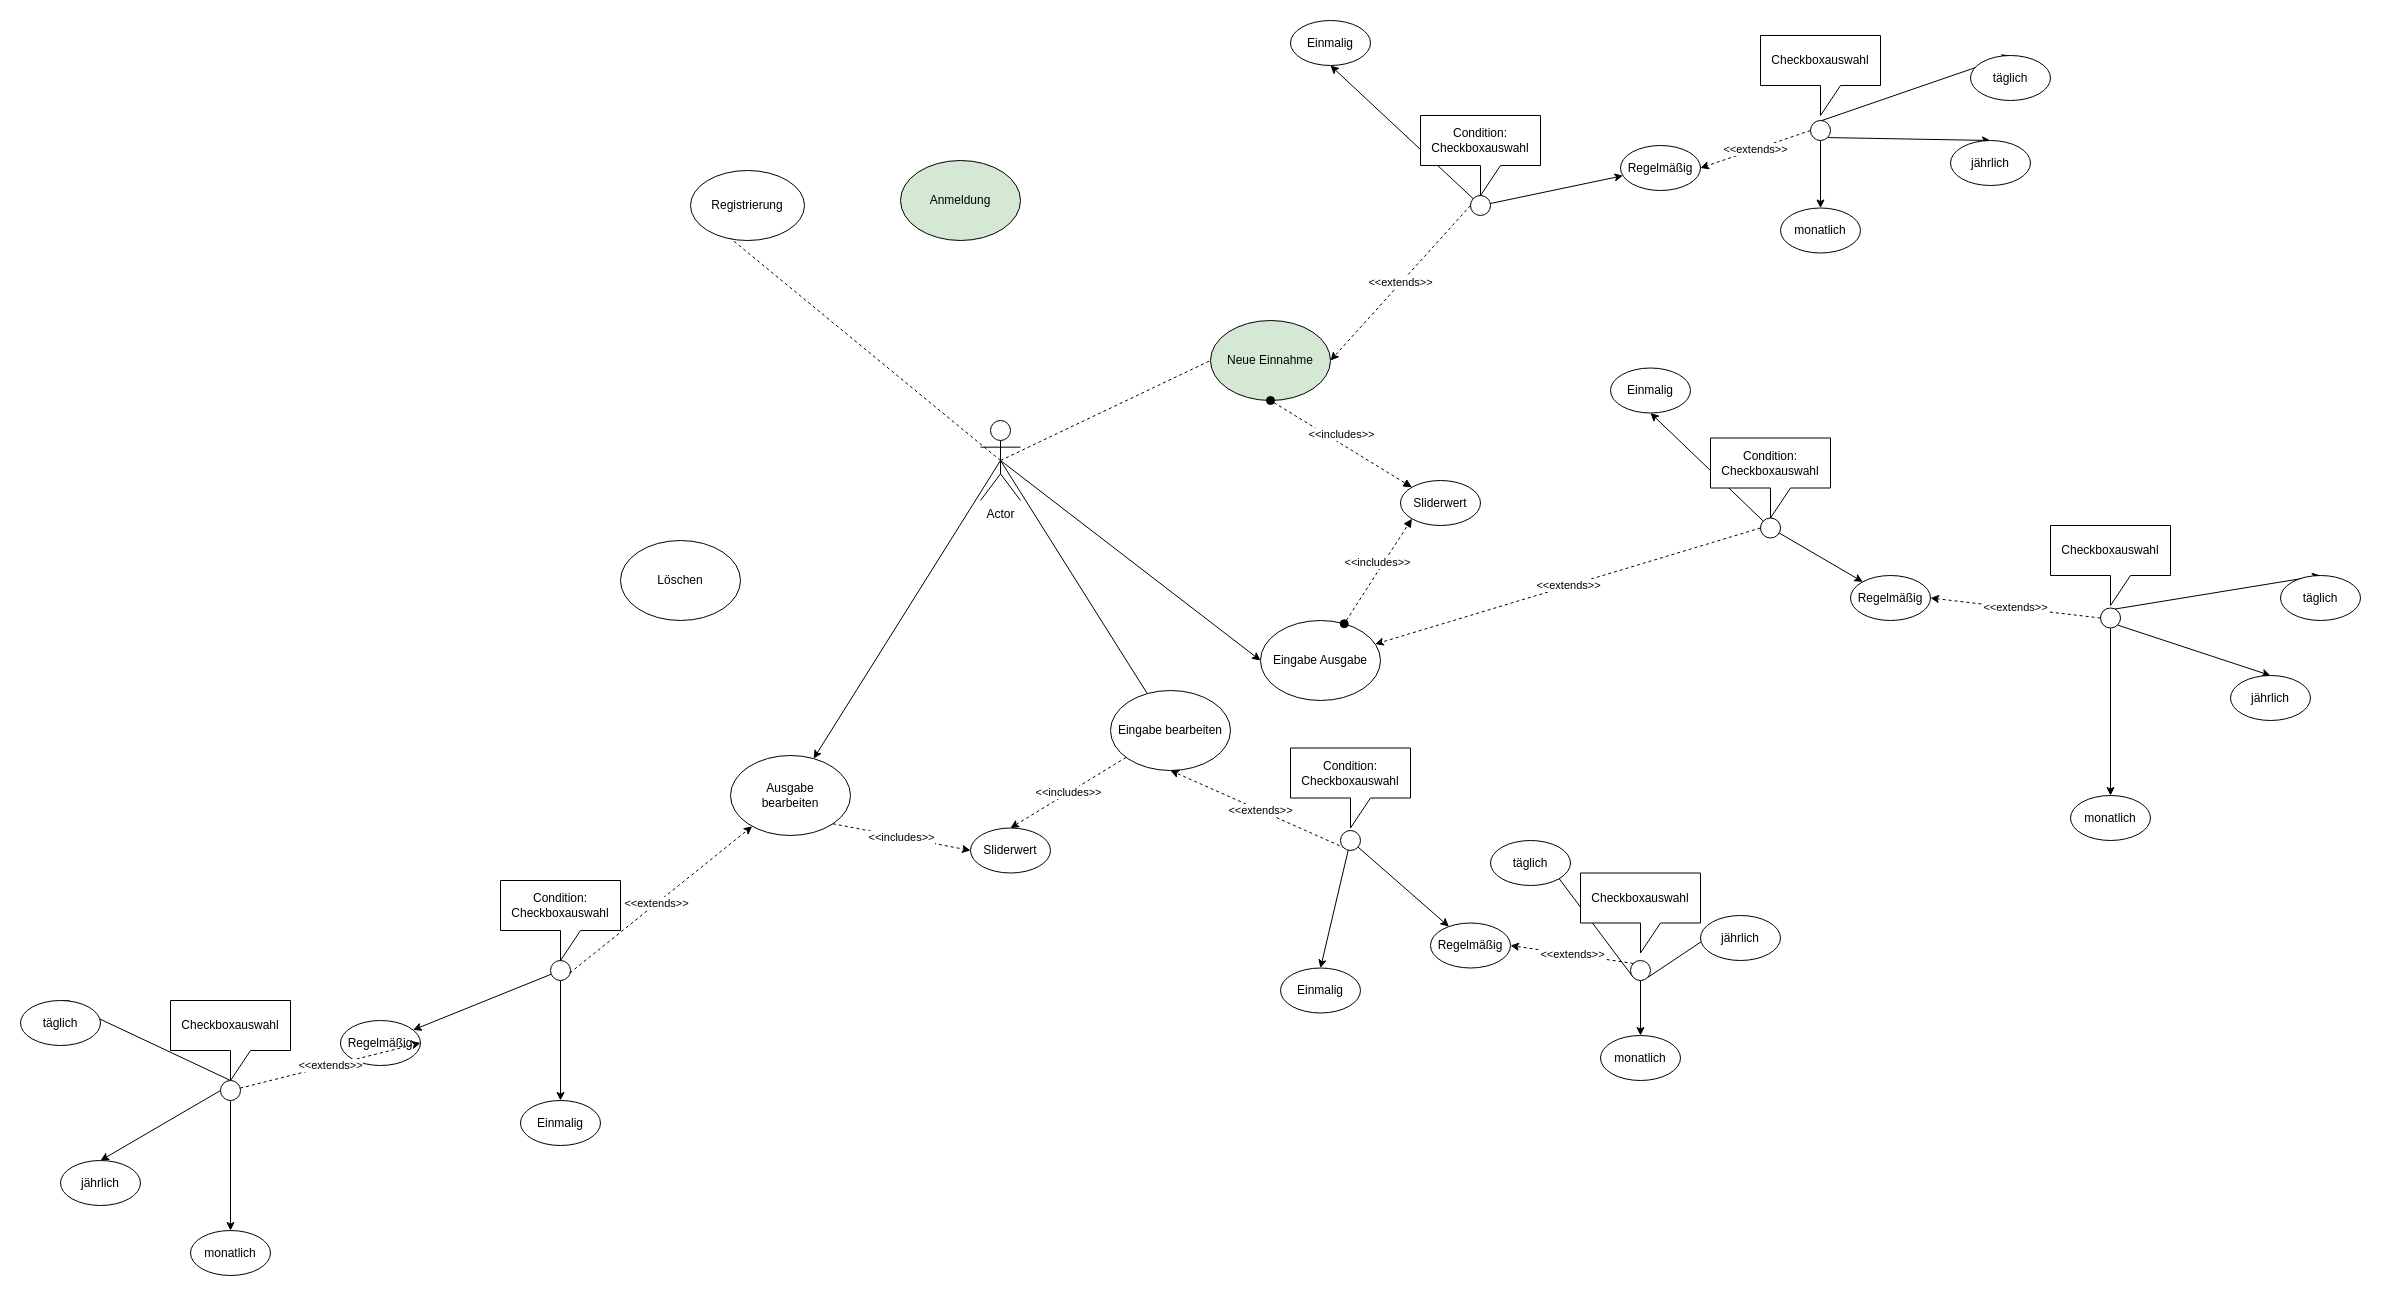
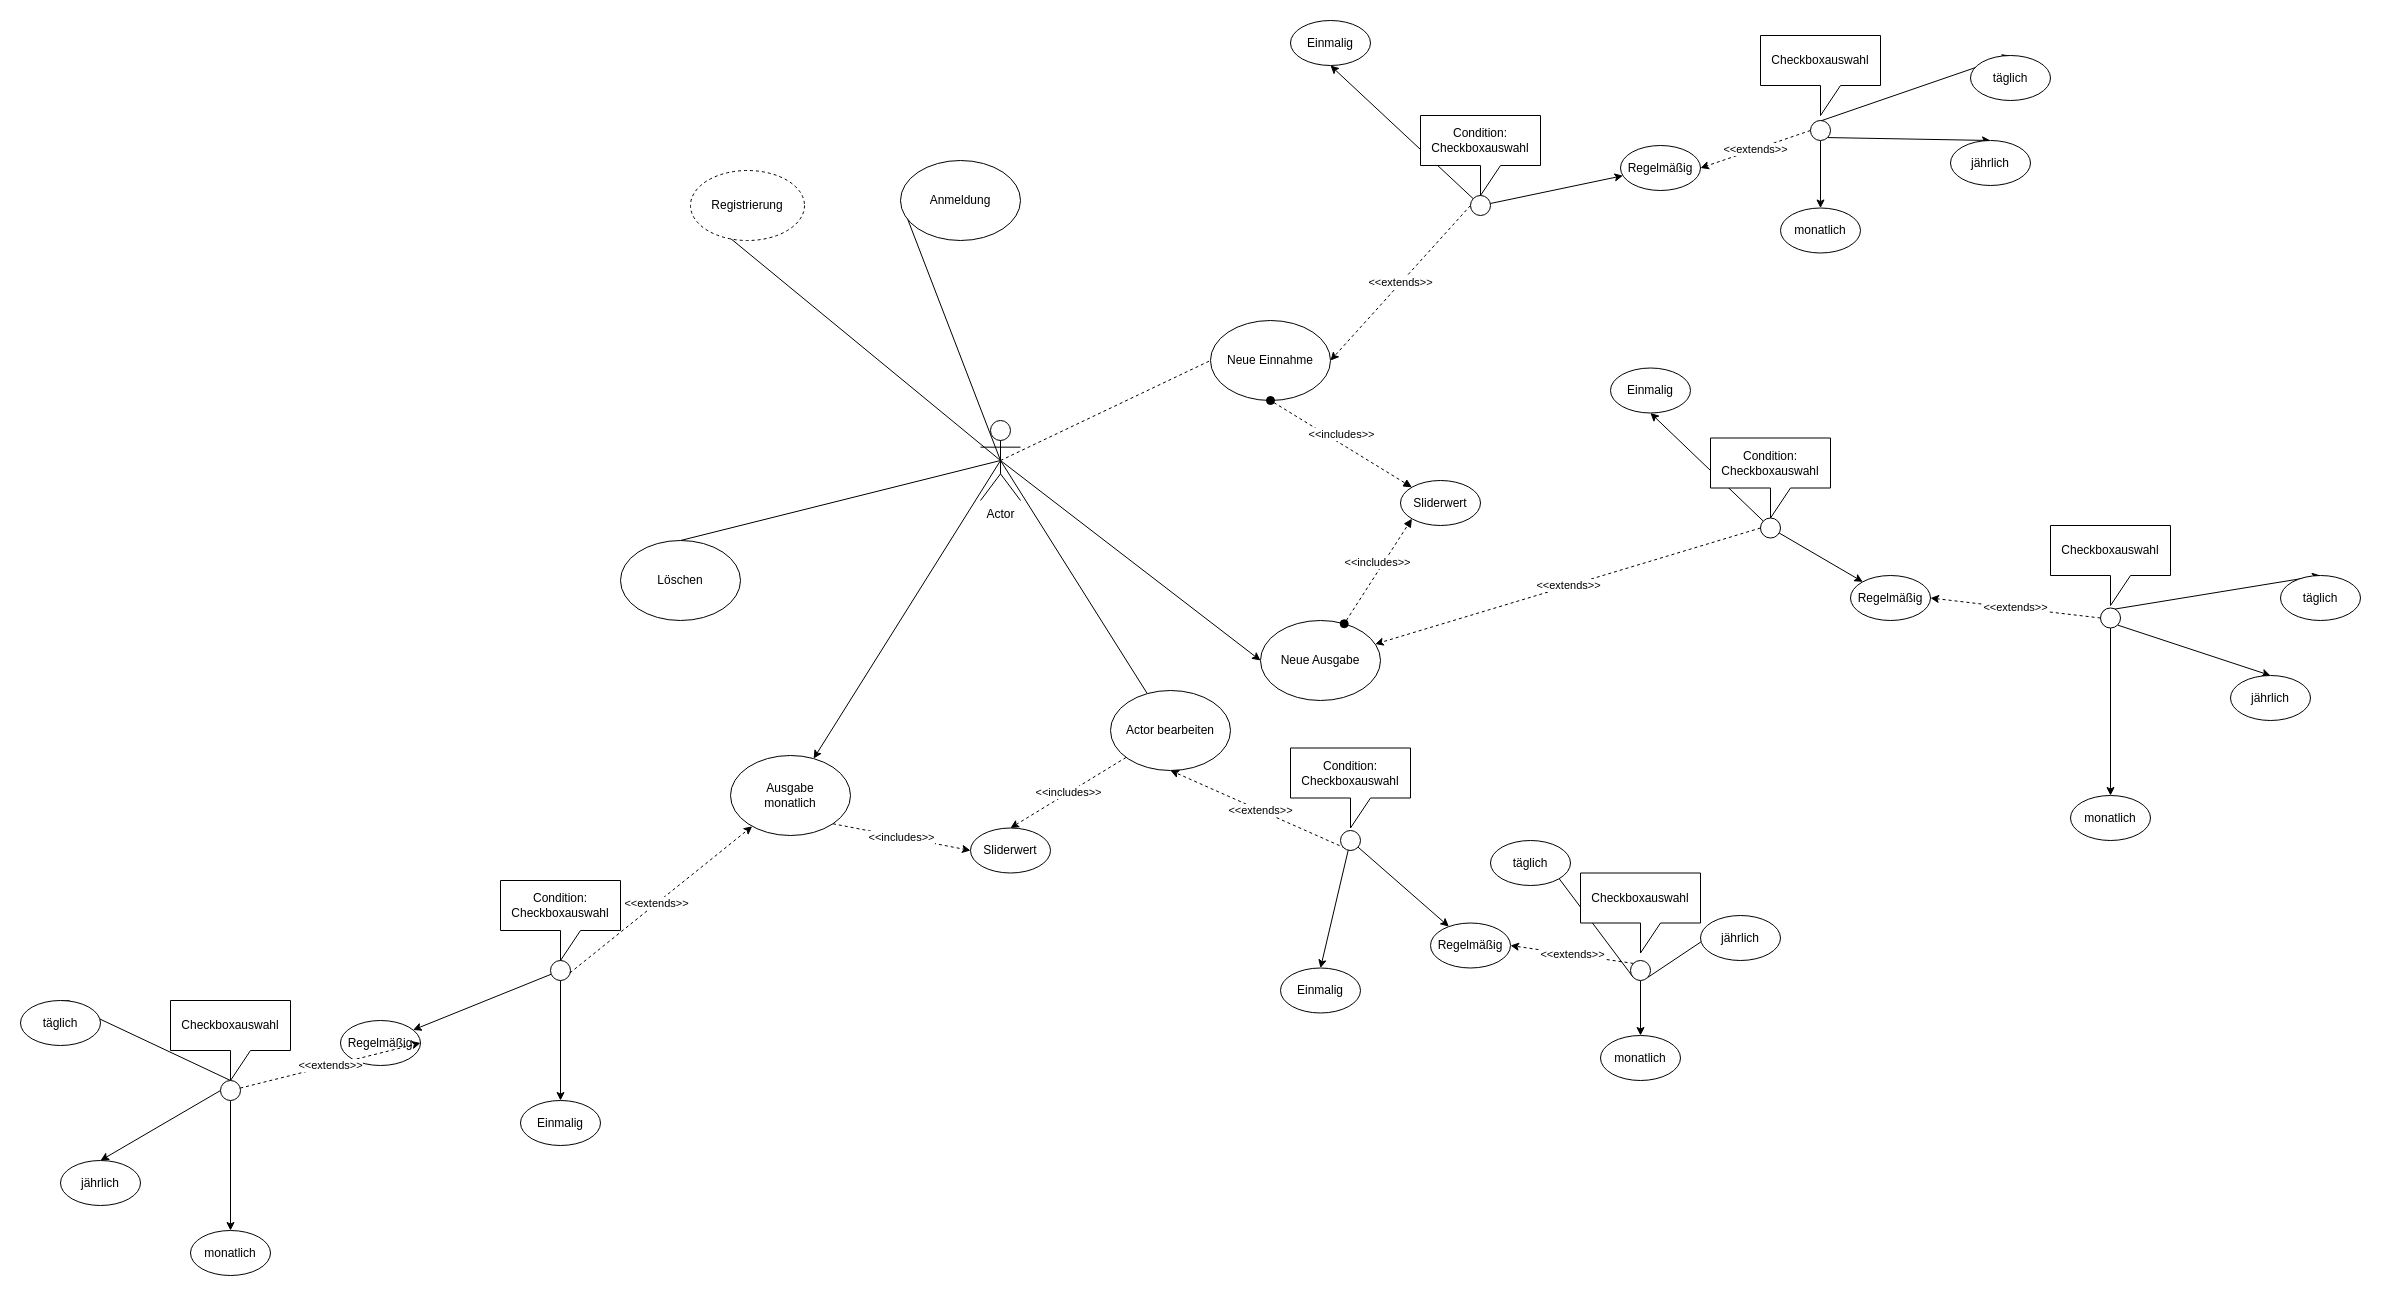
- <mxCell id="11" value="Anmeldung" style="ellipse;whiteSpace=wrap;html=1;fillColor=#d5e8d4;" parent="1" vertex="1"><mxGeometry x="900" y="160" width="120" height="80" as="geometry" /></mxCell>
+ <mxCell id="11" value="Anmeldung" style="ellipse;whiteSpace=wrap;html=1;" parent="1" vertex="1"><mxGeometry x="900" y="160" width="120" height="80" as="geometry" /></mxCell>
- <mxCell id="10" value="Registrierung" style="ellipse;whiteSpace=wrap;html=1;" parent="1" vertex="1"><mxGeometry x="690" y="170" width="114" height="70" as="geometry" /></mxCell>
+ <mxCell id="10" value="Registrierung" style="ellipse;whiteSpace=wrap;html=1;dashed=1;" parent="1" vertex="1"><mxGeometry x="690" y="170" width="114" height="70" as="geometry" /></mxCell>
+ <mxCell id="5" style="rounded=0;orthogonalLoop=1;jettySize=auto;html=1;exitX=0.5;exitY=0.5;exitDx=0;exitDy=0;exitPerimeter=0;entryX=0;entryY=0.5;entryDx=0;entryDy=0;endArrow=none;endFill=0;" parent="1" source="9" target="11" edge="1"><mxGeometry relative="1" as="geometry" /></mxCell>
- <mxCell id="6" style="rounded=0;orthogonalLoop=1;jettySize=auto;html=1;exitX=0.5;exitY=0.5;exitDx=0;exitDy=0;exitPerimeter=0;entryX=0;entryY=0.5;entryDx=0;entryDy=0;endArrow=none;endFill=0;dashed=1;" parent="1" source="9" target="10" edge="1"><mxGeometry relative="1" as="geometry" /></mxCell>
+ <mxCell id="6" style="rounded=0;orthogonalLoop=1;jettySize=auto;html=1;exitX=0.5;exitY=0.5;exitDx=0;exitDy=0;exitPerimeter=0;entryX=0;entryY=0.5;entryDx=0;entryDy=0;endArrow=none;endFill=0;" parent="1" source="9" target="10" edge="1"><mxGeometry relative="1" as="geometry" /></mxCell>
- <mxCell id="12" value="Neue Einnahme" style="ellipse;whiteSpace=wrap;html=1;fillColor=#d5e8d4;" parent="1" vertex="1"><mxGeometry x="1210" y="320" width="120" height="80" as="geometry" /></mxCell>
+ <mxCell id="12" value="Neue Einnahme" style="ellipse;whiteSpace=wrap;html=1;" parent="1" vertex="1"><mxGeometry x="1210" y="320" width="120" height="80" as="geometry" /></mxCell>
+ <mxCell id="2" style="rounded=0;orthogonalLoop=1;jettySize=auto;html=1;exitX=0.5;exitY=0.5;exitDx=0;exitDy=0;exitPerimeter=0;entryX=0.5;entryY=0;entryDx=0;entryDy=0;endArrow=none;endFill=0;" parent="1" source="9" target="15" edge="1"><mxGeometry relative="1" as="geometry" /></mxCell>
- <mxCell id="68" value="Eingabe Ausgabe" style="ellipse;whiteSpace=wrap;html=1;" vertex="1" parent="1"><mxGeometry x="1260" y="620" width="120" height="80" as="geometry" /></mxCell>
+ <mxCell id="68" value="Neue Ausgabe" style="ellipse;whiteSpace=wrap;html=1;" vertex="1" parent="1"><mxGeometry x="1260" y="620" width="120" height="80" as="geometry" /></mxCell>
- <mxCell id="14" value="Eingabe bearbeiten" style="ellipse;whiteSpace=wrap;html=1;" parent="1" vertex="1"><mxGeometry x="1110" y="690" width="120" height="80" as="geometry" /></mxCell>
+ <mxCell id="14" value="Actor bearbeiten" style="ellipse;whiteSpace=wrap;html=1;" parent="1" vertex="1"><mxGeometry x="1110" y="690" width="120" height="80" as="geometry" /></mxCell>
- <mxCell id="86" value="Ausgabe &lt;br&gt;bearbeiten" style="ellipse;whiteSpace=wrap;html=1;" vertex="1" parent="1"><mxGeometry x="730" y="755" width="120" height="80" as="geometry" /></mxCell>
+ <mxCell id="86" value="Ausgabe &lt;br&gt;monatlich" style="ellipse;whiteSpace=wrap;html=1;" vertex="1" parent="1"><mxGeometry x="730" y="755" width="120" height="80" as="geometry" /></mxCell>
